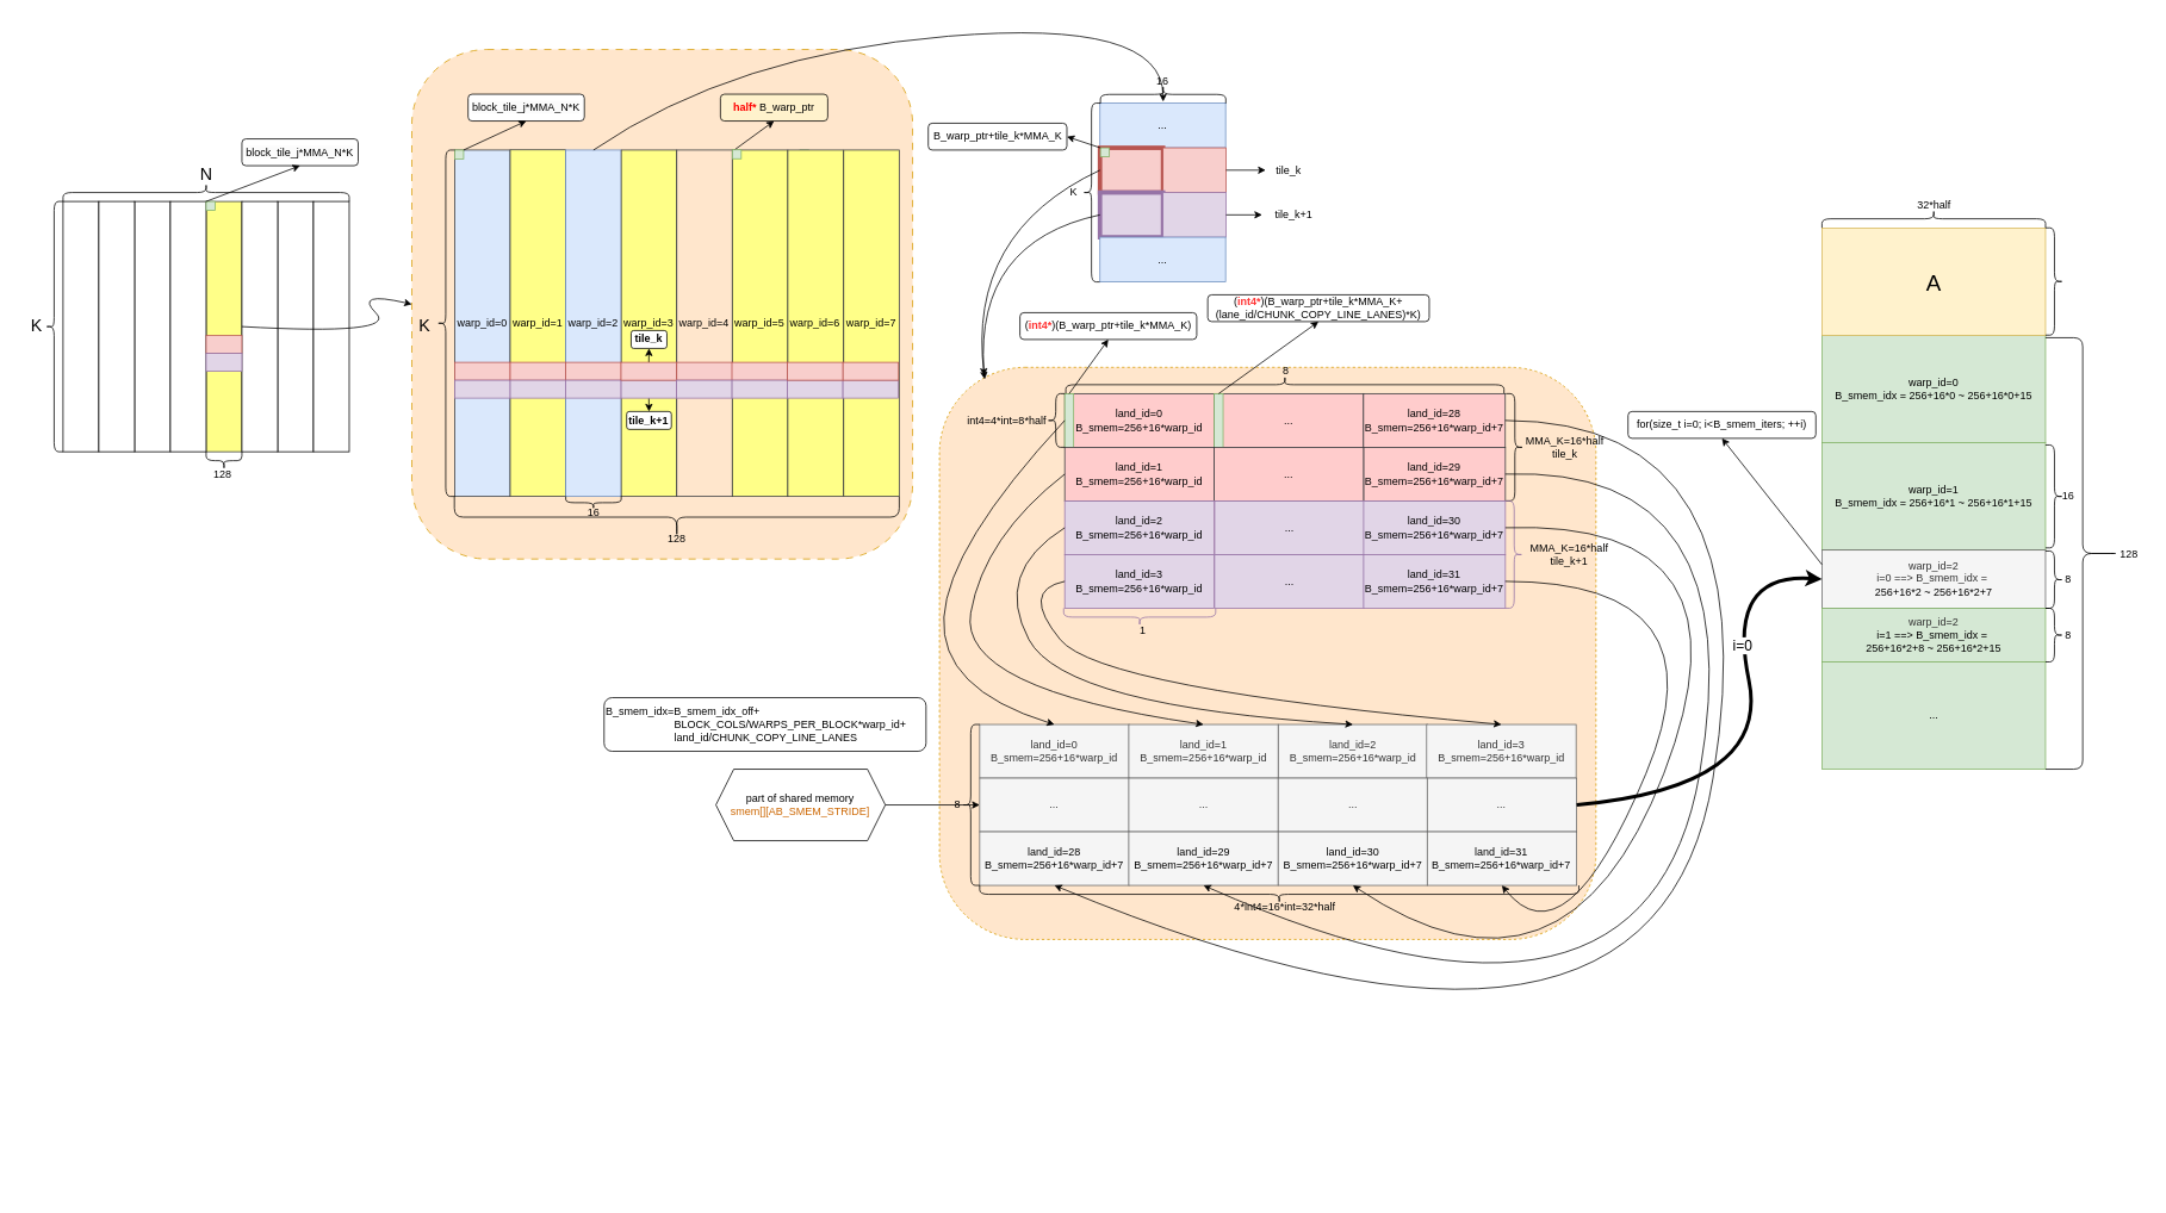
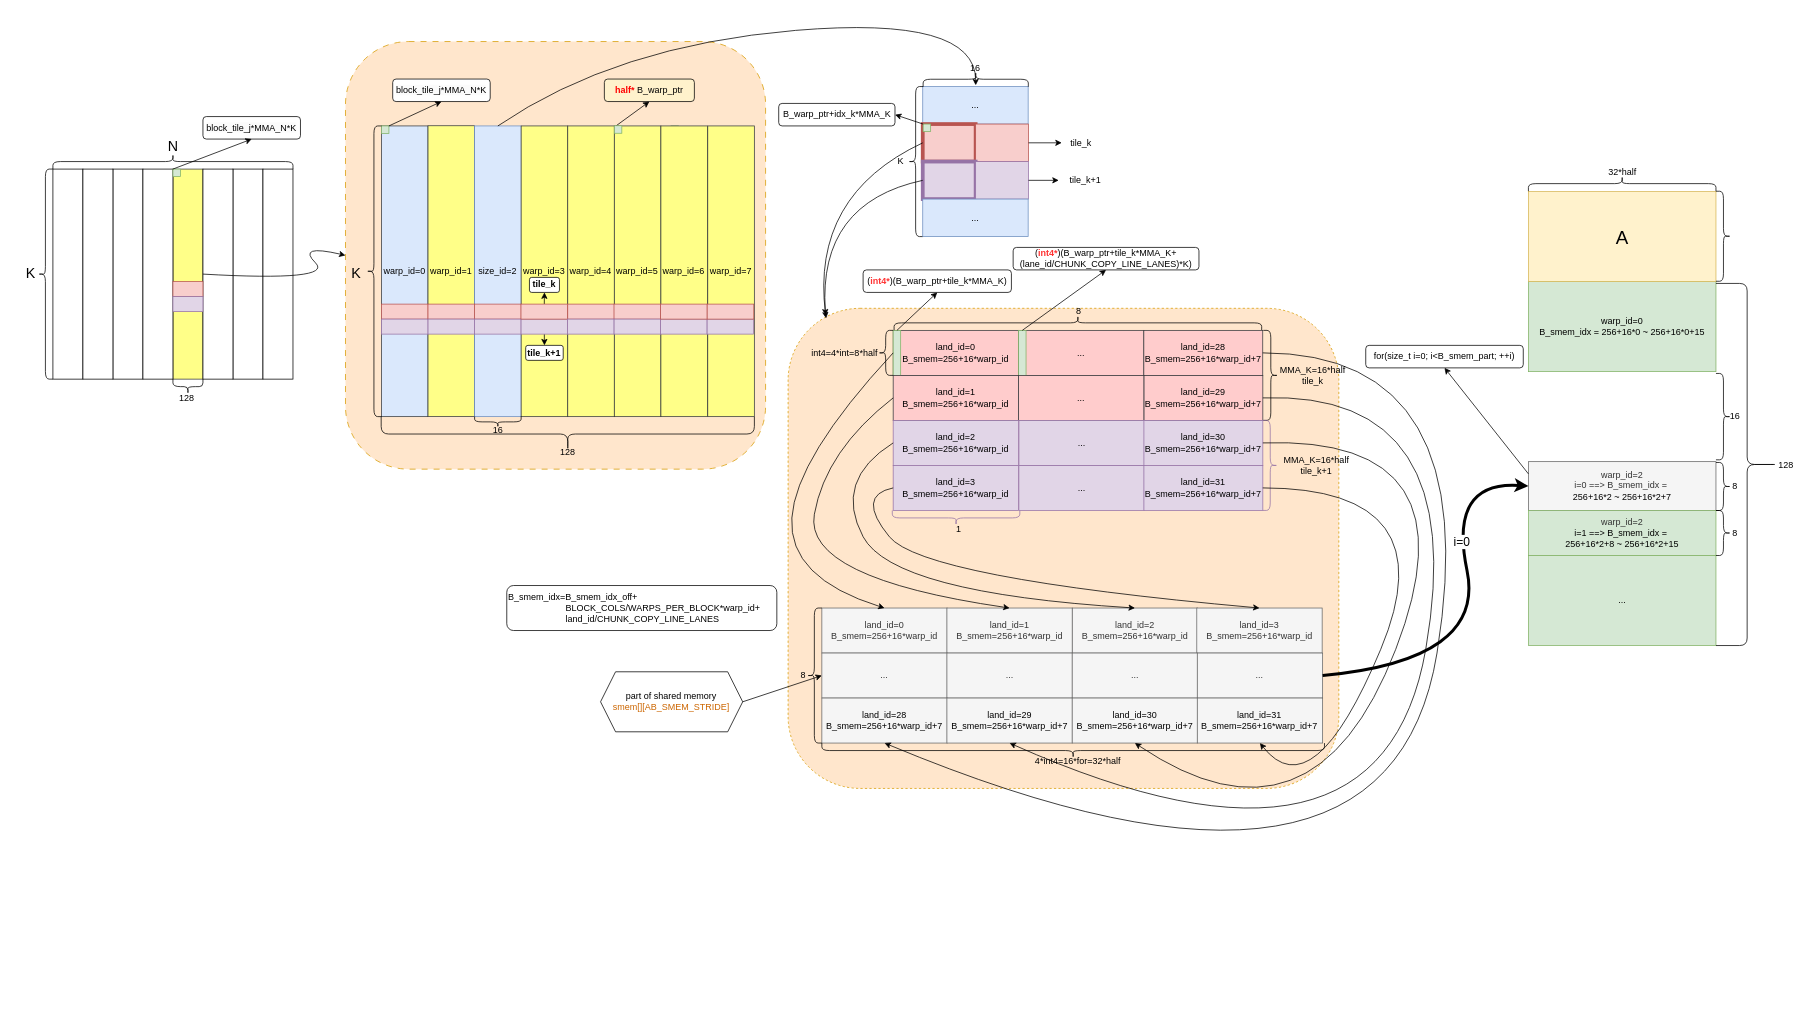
- <mxCell id="52" value="&lt;span style=&quot;text-wrap: nowrap; background-color: initial;&quot;&gt;B_warp_ptr+tile_k*MMA_K&lt;/span&gt;" style="rounded=1;whiteSpace=wrap;html=1;" parent="1" vertex="1"><mxGeometry x="1037.5" y="137.37" width="155" height="30" as="geometry" /></mxCell>
+ <mxCell id="52" value="&lt;span style=&quot;text-wrap: nowrap; background-color: initial;&quot;&gt;B_warp_ptr+idx_k*MMA_K&lt;/span&gt;" style="rounded=1;whiteSpace=wrap;html=1;" parent="1" vertex="1"><mxGeometry x="1037.5" y="137.37" width="155" height="30" as="geometry" /></mxCell>
- <mxCell id="40" value="warp_id=2" style="rounded=0;whiteSpace=wrap;html=1;fillColor=#dae8fc;strokeColor=#6c8ebf;" parent="1" vertex="1"><mxGeometry x="632.09" y="167.37" width="62.09" height="387.51" as="geometry" /></mxCell>
+ <mxCell id="40" value="size_id=2" style="rounded=0;whiteSpace=wrap;html=1;fillColor=#dae8fc;strokeColor=#6c8ebf;" parent="1" vertex="1"><mxGeometry x="632.09" y="167.37" width="62.09" height="387.51" as="geometry" /></mxCell>
- <mxCell id="42" value="warp_id=4" style="rounded=0;whiteSpace=wrap;html=1;fillColor=#ffe6cc;strokeColor=#36393d;" parent="1" vertex="1"><mxGeometry x="756.27" y="167.37" width="62.09" height="387.51" as="geometry" /></mxCell>
+ <mxCell id="42" value="warp_id=4" style="rounded=0;whiteSpace=wrap;html=1;fillColor=#ffff88;strokeColor=#36393d;" parent="1" vertex="1"><mxGeometry x="756.27" y="167.37" width="62.09" height="387.51" as="geometry" /></mxCell>
- <mxCell id="65" value="&lt;span style=&quot;text-wrap: nowrap; background-color: initial;&quot;&gt;(&lt;b&gt;&lt;font color=&quot;#ff3333&quot;&gt;int4*&lt;/font&gt;&lt;/b&gt;)(B_warp_ptr+tile_k*MMA_K)&lt;/span&gt;" style="rounded=1;whiteSpace=wrap;html=1;" parent="1" vertex="1"><mxGeometry x="1140" y="349.3" width="197.69" height="30" as="geometry" /></mxCell>
+ <mxCell id="65" value="&lt;span style=&quot;text-wrap: nowrap; background-color: initial;&quot;&gt;(&lt;b&gt;&lt;font color=&quot;#ff3333&quot;&gt;int4*&lt;/font&gt;&lt;/b&gt;)(B_warp_ptr+tile_k*MMA_K)&lt;/span&gt;" style="rounded=1;whiteSpace=wrap;html=1;" parent="1" vertex="1"><mxGeometry x="1150" y="359.3" width="197.69" height="30" as="geometry" /></mxCell>
- <mxCell id="131" value="for(size_t i=0; i&amp;lt;B_smem_iters; ++i)" style="rounded=1;whiteSpace=wrap;html=1;" parent="1" vertex="1"><mxGeometry x="1820" y="459.88" width="210" height="30" as="geometry" /></mxCell>
+ <mxCell id="131" value="for(size_t i=0; i&amp;lt;B_smem_part; ++i)" style="rounded=1;whiteSpace=wrap;html=1;" parent="1" vertex="1"><mxGeometry x="1820" y="459.88" width="210" height="30" as="geometry" /></mxCell>
- <mxCell id="2" value="&lt;div&gt;warp_id=1&lt;/div&gt;B_smem_idx = 256+16*1 ~ 256+16*1+15&lt;div&gt;&lt;/div&gt;" style="rounded=0;whiteSpace=wrap;html=1;fillColor=#d5e8d4;strokeColor=#82b366;" parent="1" vertex="1"><mxGeometry x="2036.85" y="494.88" width="250" height="120" as="geometry" /></mxCell>
- <mxCell id="152" value="part of shared&amp;nbsp;&lt;span style=&quot;background-color: initial;&quot;&gt;memory&lt;/span&gt;&lt;div&gt;&lt;font color=&quot;#cc6600&quot;&gt;smem[][AB_SMEM_STRIDE]&lt;/font&gt;&lt;/div&gt;" style="shape=hexagon;perimeter=hexagonPerimeter2;whiteSpace=wrap;html=1;fixedSize=1;" parent="1" vertex="1"><mxGeometry x="800" y="860" width="189.48" height="80" as="geometry" /></mxCell>
+ <mxCell id="152" value="part of shared&amp;nbsp;&lt;span style=&quot;background-color: initial;&quot;&gt;memory&lt;/span&gt;&lt;div&gt;&lt;font color=&quot;#cc6600&quot;&gt;smem[][AB_SMEM_STRIDE]&lt;/font&gt;&lt;/div&gt;" style="shape=hexagon;perimeter=hexagonPerimeter2;whiteSpace=wrap;html=1;fixedSize=1;" parent="1" vertex="1"><mxGeometry x="800" y="895" width="189.48" height="80" as="geometry" /></mxCell>
- <mxCell id="123" value="4*int4=16*int=32*half" style="text;html=1;align=center;verticalAlign=middle;resizable=0;points=[];autosize=1;strokeColor=none;fillColor=none;" parent="1" vertex="1"><mxGeometry x="1366.29" y="1000" width="140" height="30" as="geometry" /></mxCell>
+ <mxCell id="123" value="4*int4=16*for=32*half" style="text;html=1;align=center;verticalAlign=middle;resizable=0;points=[];autosize=1;strokeColor=none;fillColor=none;" parent="1" vertex="1"><mxGeometry x="1366.29" y="1000" width="140" height="30" as="geometry" /></mxCell>
